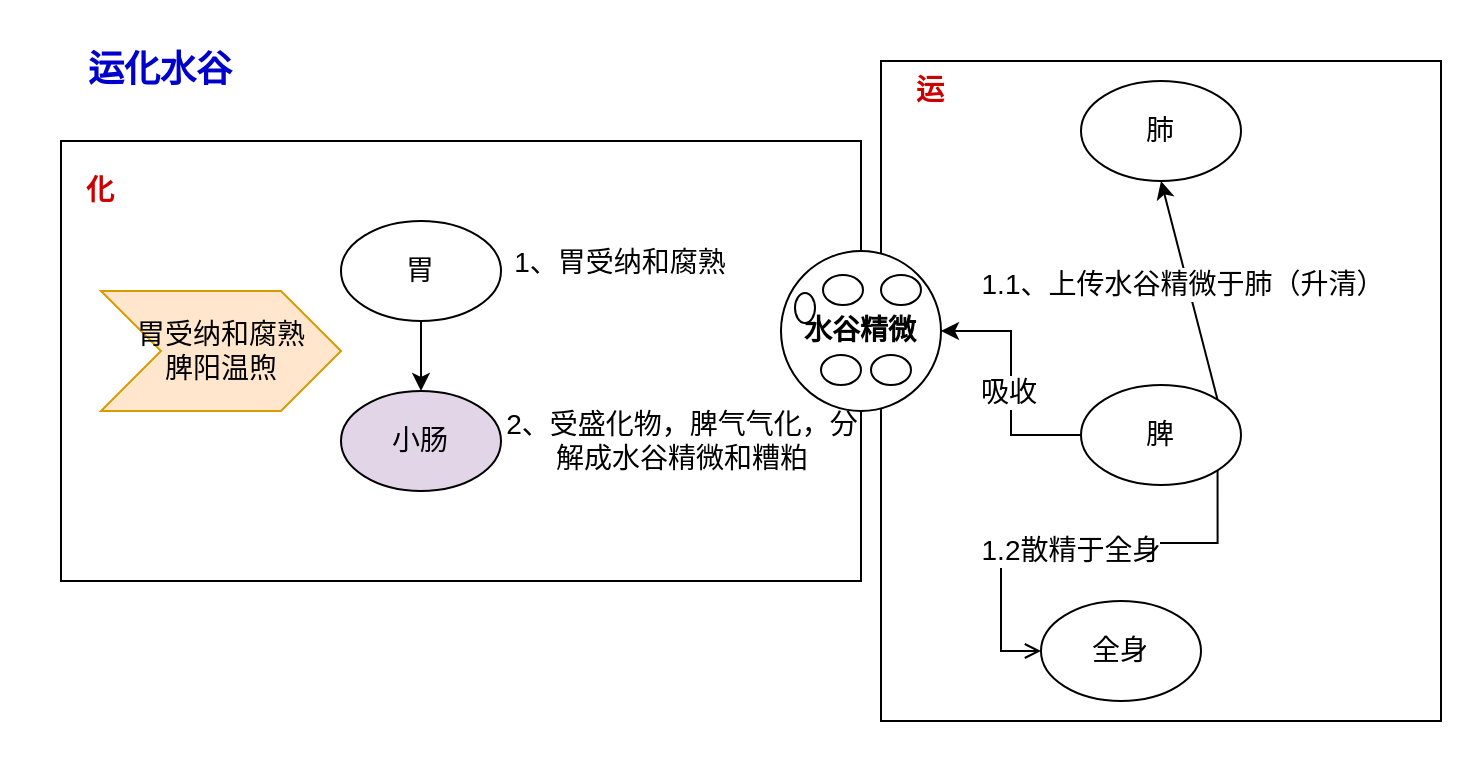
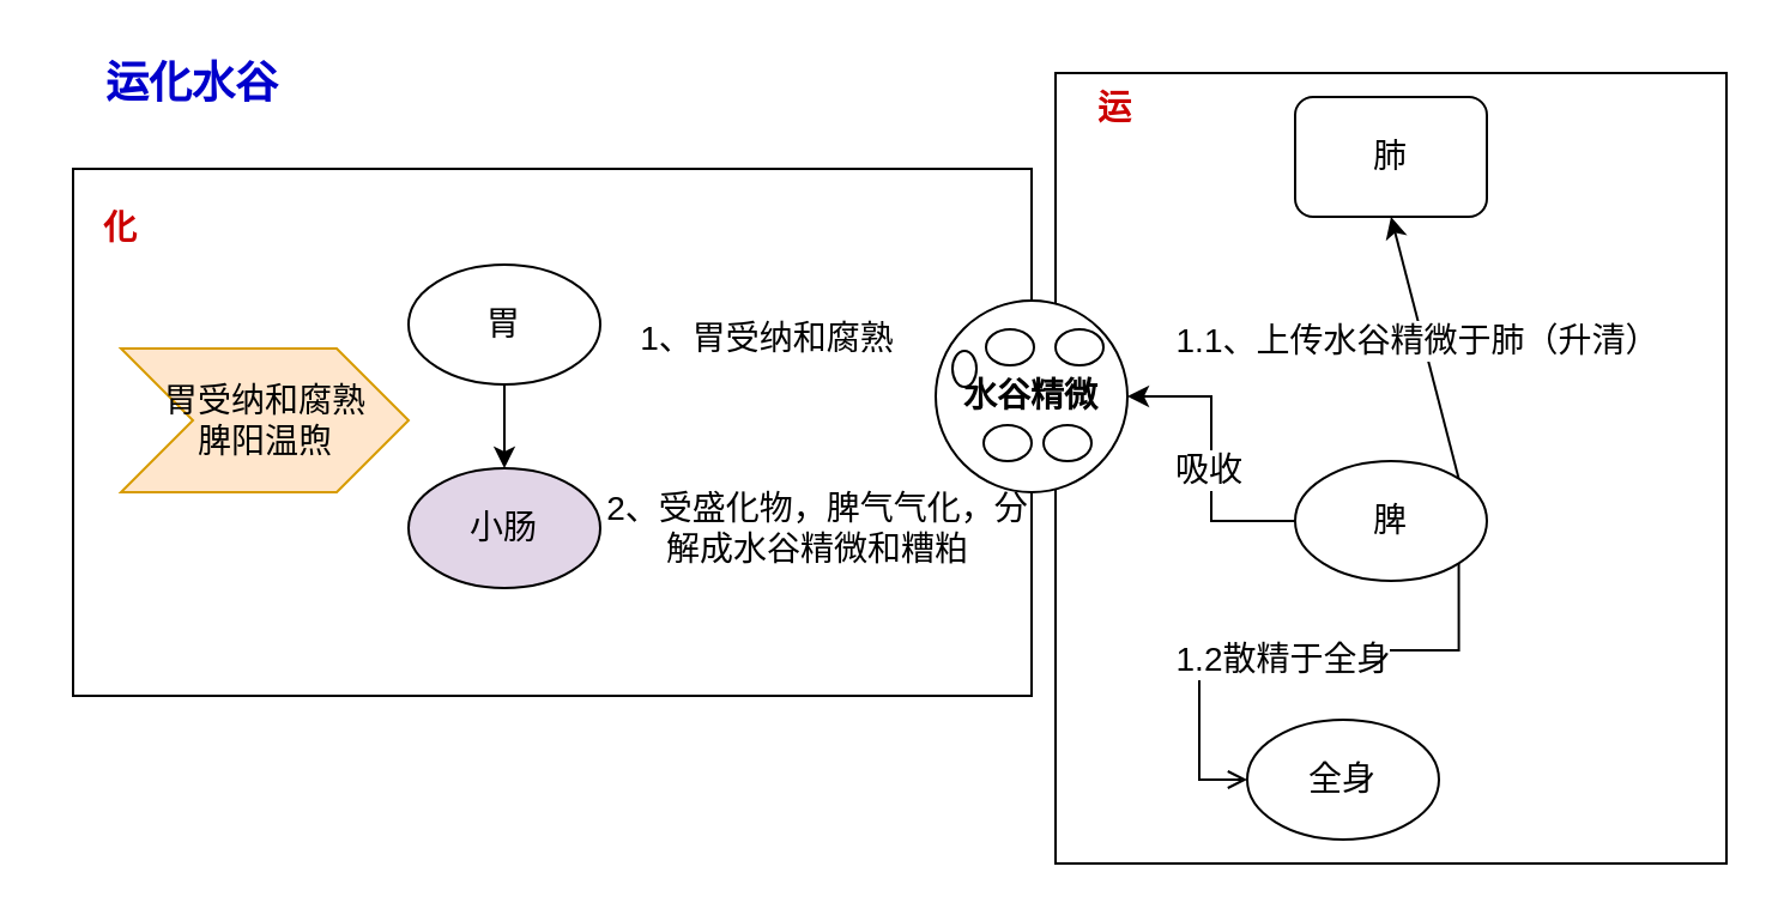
- <mxCell id="22" value="肺" style="ellipse;whiteSpace=wrap;html=1;fontSize=14;" vertex="1" parent="1"><mxGeometry x="540" y="40" width="80" height="50" as="geometry" /></mxCell>
+ <mxCell id="22" value="肺" style="whiteSpace=wrap;html=1;fontSize=14;rounded=1;" vertex="1" parent="1"><mxGeometry x="540" y="40" width="80" height="50" as="geometry" /></mxCell>
- <mxCell id="13" value="1、胃受纳和腐熟" style="text;html=1;strokeColor=none;fillColor=none;align=center;verticalAlign=middle;whiteSpace=wrap;rounded=0;fontSize=14;" vertex="1" parent="1"><mxGeometry x="250" y="116" width="120" height="30" as="geometry" /></mxCell>
+ <mxCell id="13" value="1、胃受纳和腐熟" style="text;html=1;strokeColor=none;fillColor=none;align=center;verticalAlign=middle;whiteSpace=wrap;rounded=0;fontSize=14;" vertex="1" parent="1"><mxGeometry x="260" y="126" width="120" height="30" as="geometry" /></mxCell>
